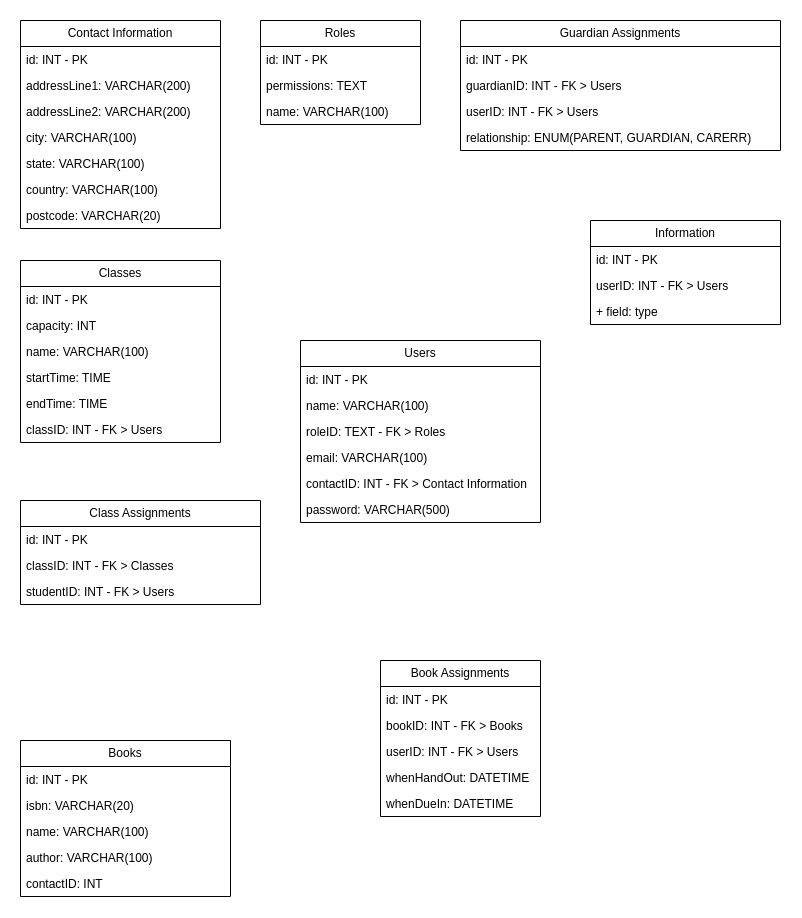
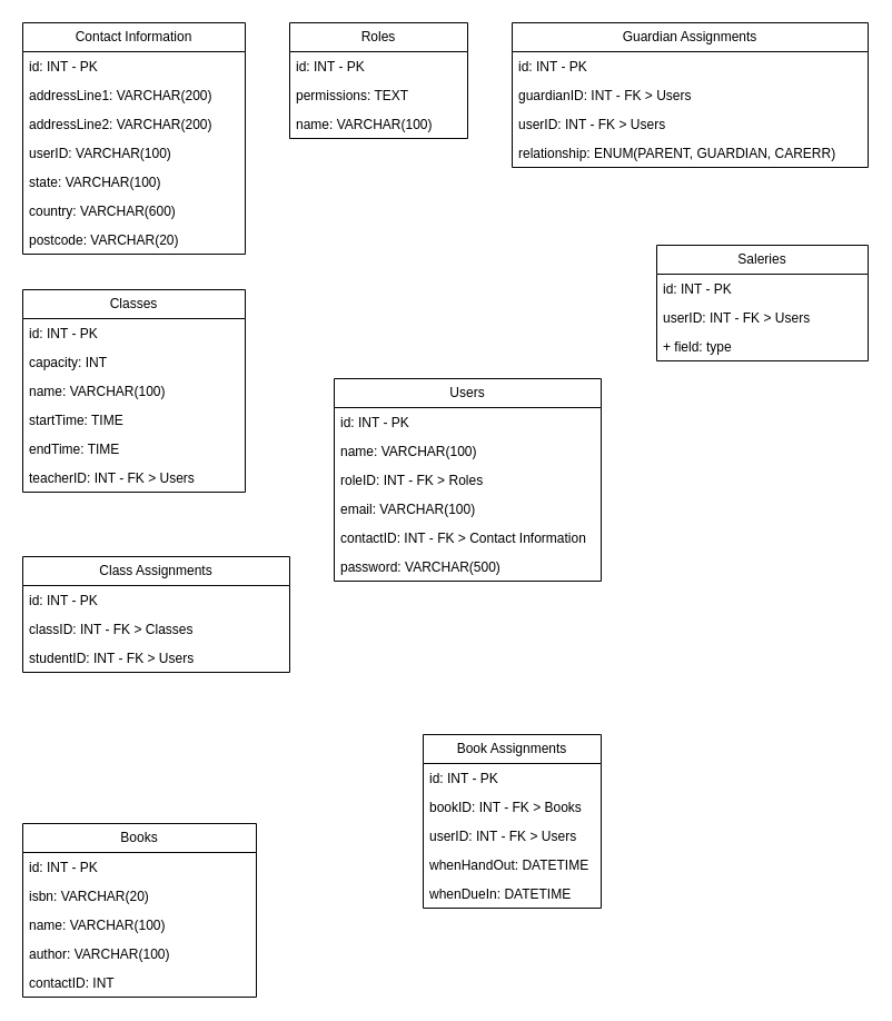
- <mxCell id="10" value="city: VARCHAR(100)" style="text;strokeColor=none;fillColor=none;align=left;verticalAlign=top;spacingLeft=4;spacingRight=4;overflow=hidden;rotatable=0;points=[[0,0.5],[1,0.5]];portConstraint=eastwest;whiteSpace=wrap;html=1;" vertex="1" parent="6"><mxGeometry y="104" width="200" height="26" as="geometry" /></mxCell>
+ <mxCell id="10" value="userID: VARCHAR(100)" style="text;strokeColor=none;fillColor=none;align=left;verticalAlign=top;spacingLeft=4;spacingRight=4;overflow=hidden;rotatable=0;points=[[0,0.5],[1,0.5]];portConstraint=eastwest;whiteSpace=wrap;html=1;" vertex="1" parent="6"><mxGeometry y="104" width="200" height="26" as="geometry" /></mxCell>
- <mxCell id="12" value="country: VARCHAR(100)" style="text;strokeColor=none;fillColor=none;align=left;verticalAlign=top;spacingLeft=4;spacingRight=4;overflow=hidden;rotatable=0;points=[[0,0.5],[1,0.5]];portConstraint=eastwest;whiteSpace=wrap;html=1;" vertex="1" parent="6"><mxGeometry y="156" width="200" height="26" as="geometry" /></mxCell>
+ <mxCell id="12" value="country: VARCHAR(600)" style="text;strokeColor=none;fillColor=none;align=left;verticalAlign=top;spacingLeft=4;spacingRight=4;overflow=hidden;rotatable=0;points=[[0,0.5],[1,0.5]];portConstraint=eastwest;whiteSpace=wrap;html=1;" vertex="1" parent="6"><mxGeometry y="156" width="200" height="26" as="geometry" /></mxCell>
- <mxCell id="37" value="Information" style="swimlane;fontStyle=0;childLayout=stackLayout;horizontal=1;startSize=26;fillColor=none;horizontalStack=0;resizeParent=1;resizeParentMax=0;resizeLast=0;collapsible=1;marginBottom=0;whiteSpace=wrap;html=1;" vertex="1" parent="1"><mxGeometry x="590" y="220" width="190" height="104" as="geometry" /></mxCell>
+ <mxCell id="37" value="Saleries" style="swimlane;fontStyle=0;childLayout=stackLayout;horizontal=1;startSize=26;fillColor=none;horizontalStack=0;resizeParent=1;resizeParentMax=0;resizeLast=0;collapsible=1;marginBottom=0;whiteSpace=wrap;html=1;" vertex="1" parent="1"><mxGeometry x="590" y="220" width="190" height="104" as="geometry" /></mxCell>
- <mxCell id="32" value="classID: INT - FK &amp;gt; Users" style="text;strokeColor=none;fillColor=none;align=left;verticalAlign=top;spacingLeft=4;spacingRight=4;overflow=hidden;rotatable=0;points=[[0,0.5],[1,0.5]];portConstraint=eastwest;whiteSpace=wrap;html=1;" vertex="1" parent="26"><mxGeometry y="156" width="200" height="26" as="geometry" /></mxCell>
+ <mxCell id="32" value="teacherID: INT - FK &amp;gt; Users" style="text;strokeColor=none;fillColor=none;align=left;verticalAlign=top;spacingLeft=4;spacingRight=4;overflow=hidden;rotatable=0;points=[[0,0.5],[1,0.5]];portConstraint=eastwest;whiteSpace=wrap;html=1;" vertex="1" parent="26"><mxGeometry y="156" width="200" height="26" as="geometry" /></mxCell>
- <mxCell id="17" value="roleID: TEXT - FK &amp;gt; Roles" style="text;strokeColor=none;fillColor=none;align=left;verticalAlign=top;spacingLeft=4;spacingRight=4;overflow=hidden;rotatable=0;points=[[0,0.5],[1,0.5]];portConstraint=eastwest;whiteSpace=wrap;html=1;" vertex="1" parent="14"><mxGeometry y="78" width="240" height="26" as="geometry" /></mxCell>
+ <mxCell id="17" value="roleID: INT - FK &amp;gt; Roles" style="text;strokeColor=none;fillColor=none;align=left;verticalAlign=top;spacingLeft=4;spacingRight=4;overflow=hidden;rotatable=0;points=[[0,0.5],[1,0.5]];portConstraint=eastwest;whiteSpace=wrap;html=1;" vertex="1" parent="14"><mxGeometry y="78" width="240" height="26" as="geometry" /></mxCell>
